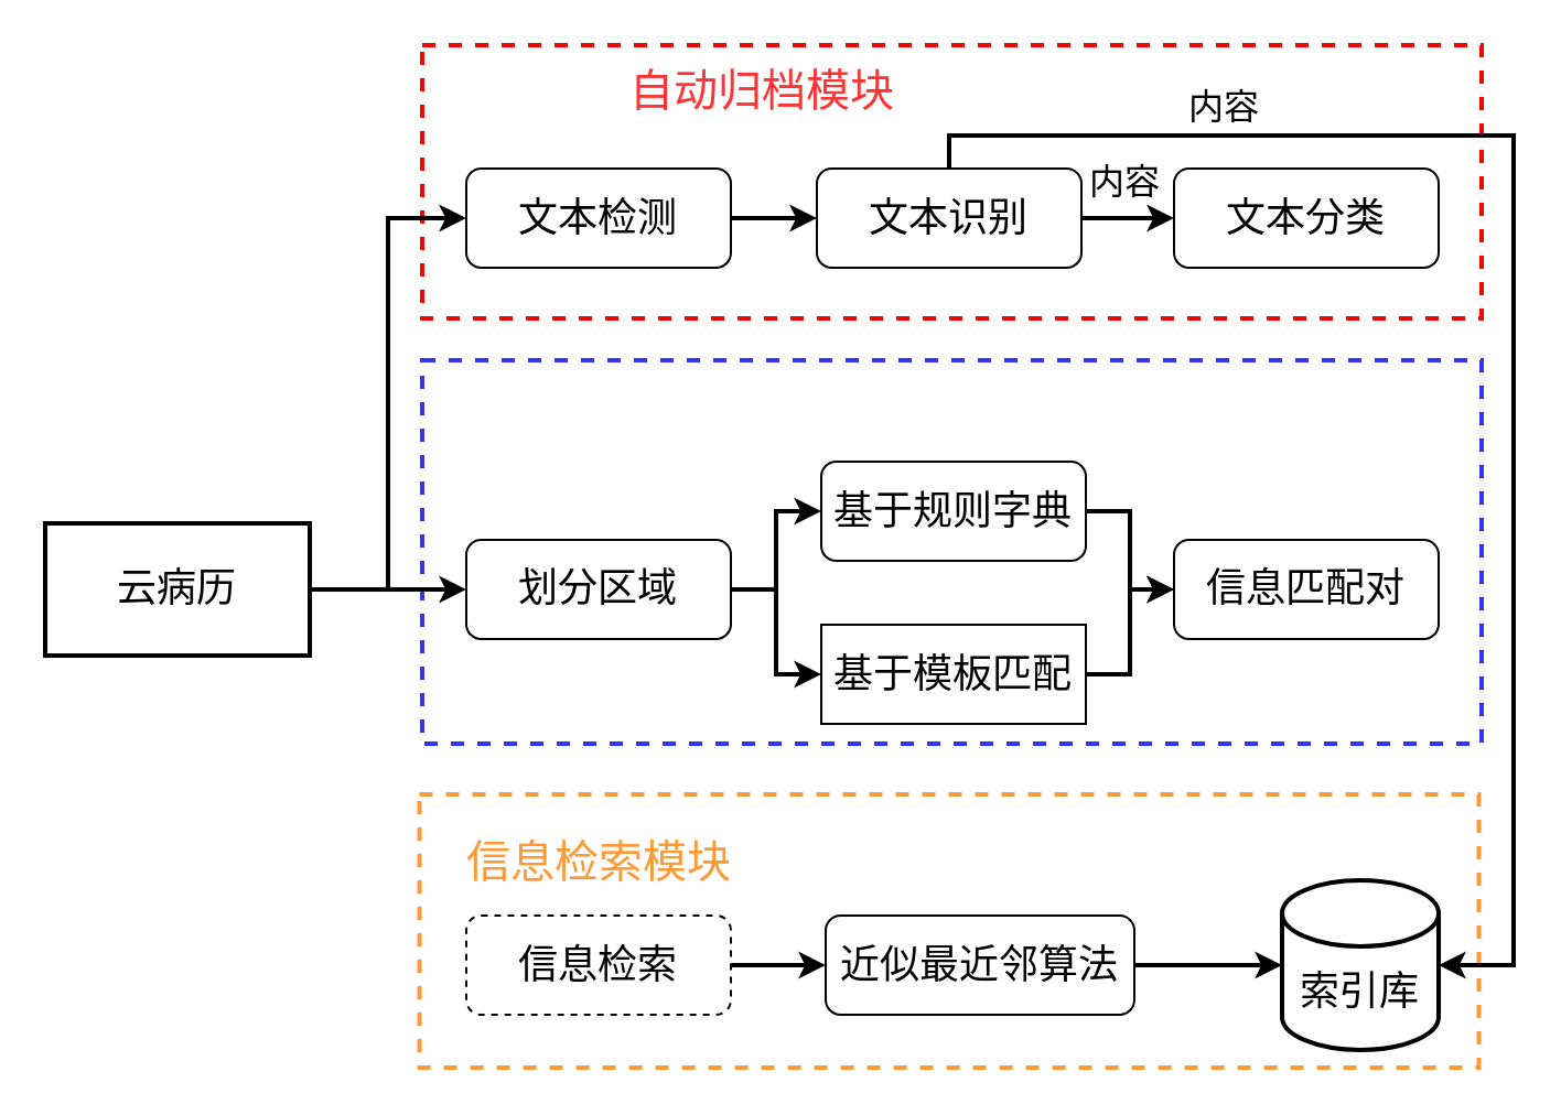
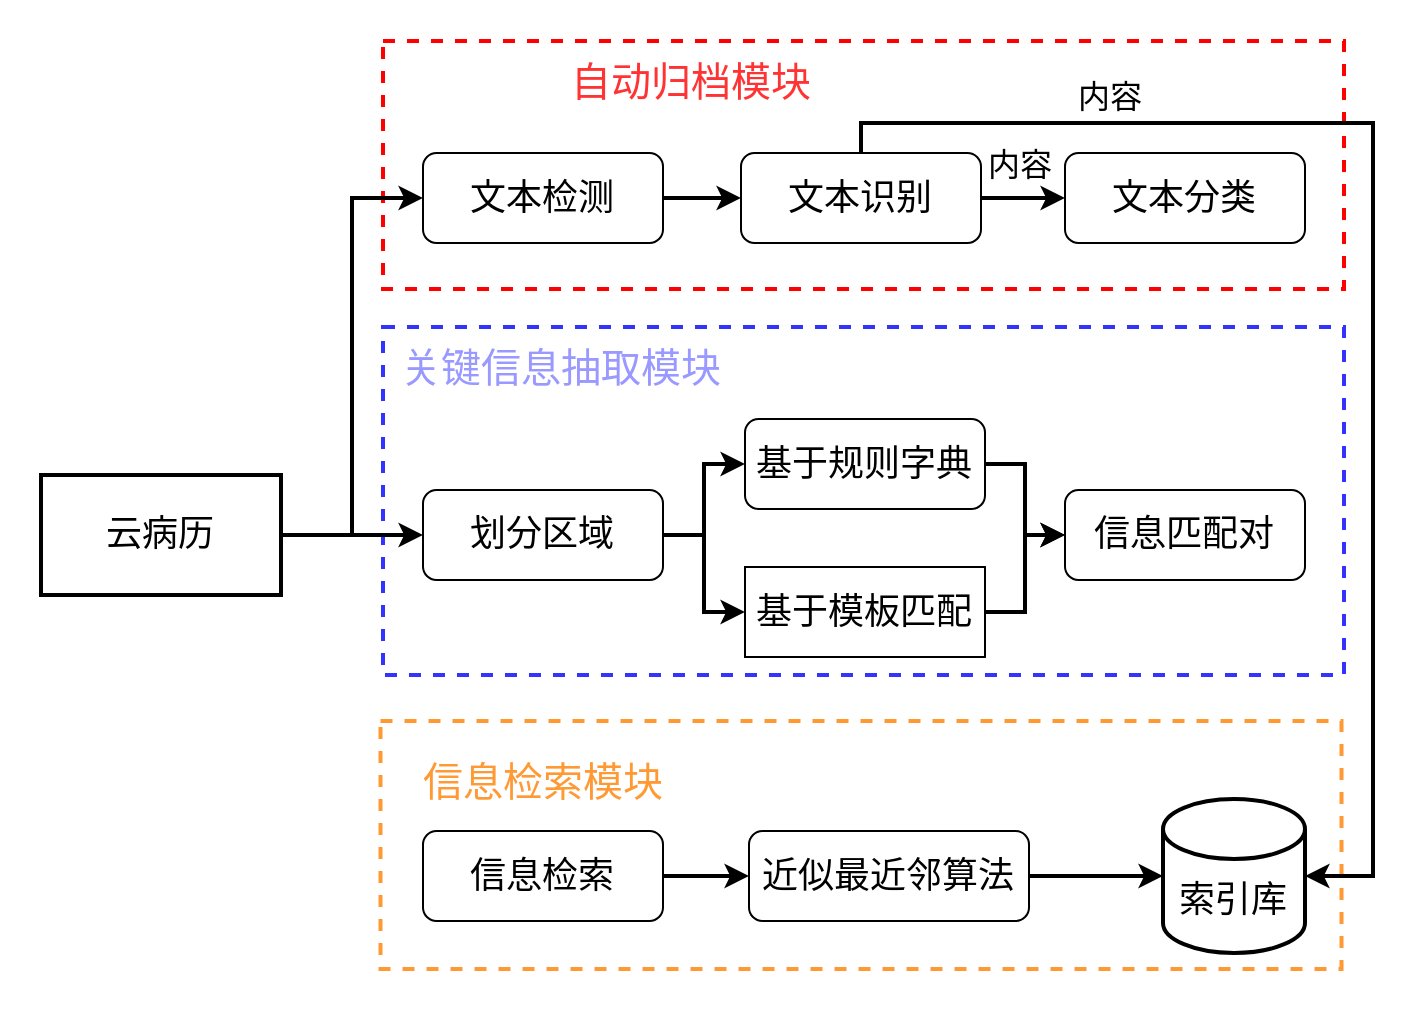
+ <mxCell id="23" value="&lt;font style=&quot;font-size: 20px;&quot;&gt;关键信息抽取模块&lt;/font&gt;" style="text;html=1;strokeColor=none;fillColor=none;align=center;verticalAlign=middle;whiteSpace=wrap;rounded=0;dashed=1;fontSize=18;fontColor=#9999FF;" vertex="1" parent="1"><mxGeometry x="198" y="165" width="165" height="37" as="geometry" /></mxCell>
- <mxCell id="25" value="信息检索" style="rounded=1;whiteSpace=wrap;html=1;fontSize=18;dashed=1;" vertex="1" parent="1"><mxGeometry x="211" y="415" width="120" height="45" as="geometry" /></mxCell>
+ <mxCell id="25" value="信息检索" style="rounded=1;whiteSpace=wrap;html=1;fontSize=18;" vertex="1" parent="1"><mxGeometry x="211" y="415" width="120" height="45" as="geometry" /></mxCell>
